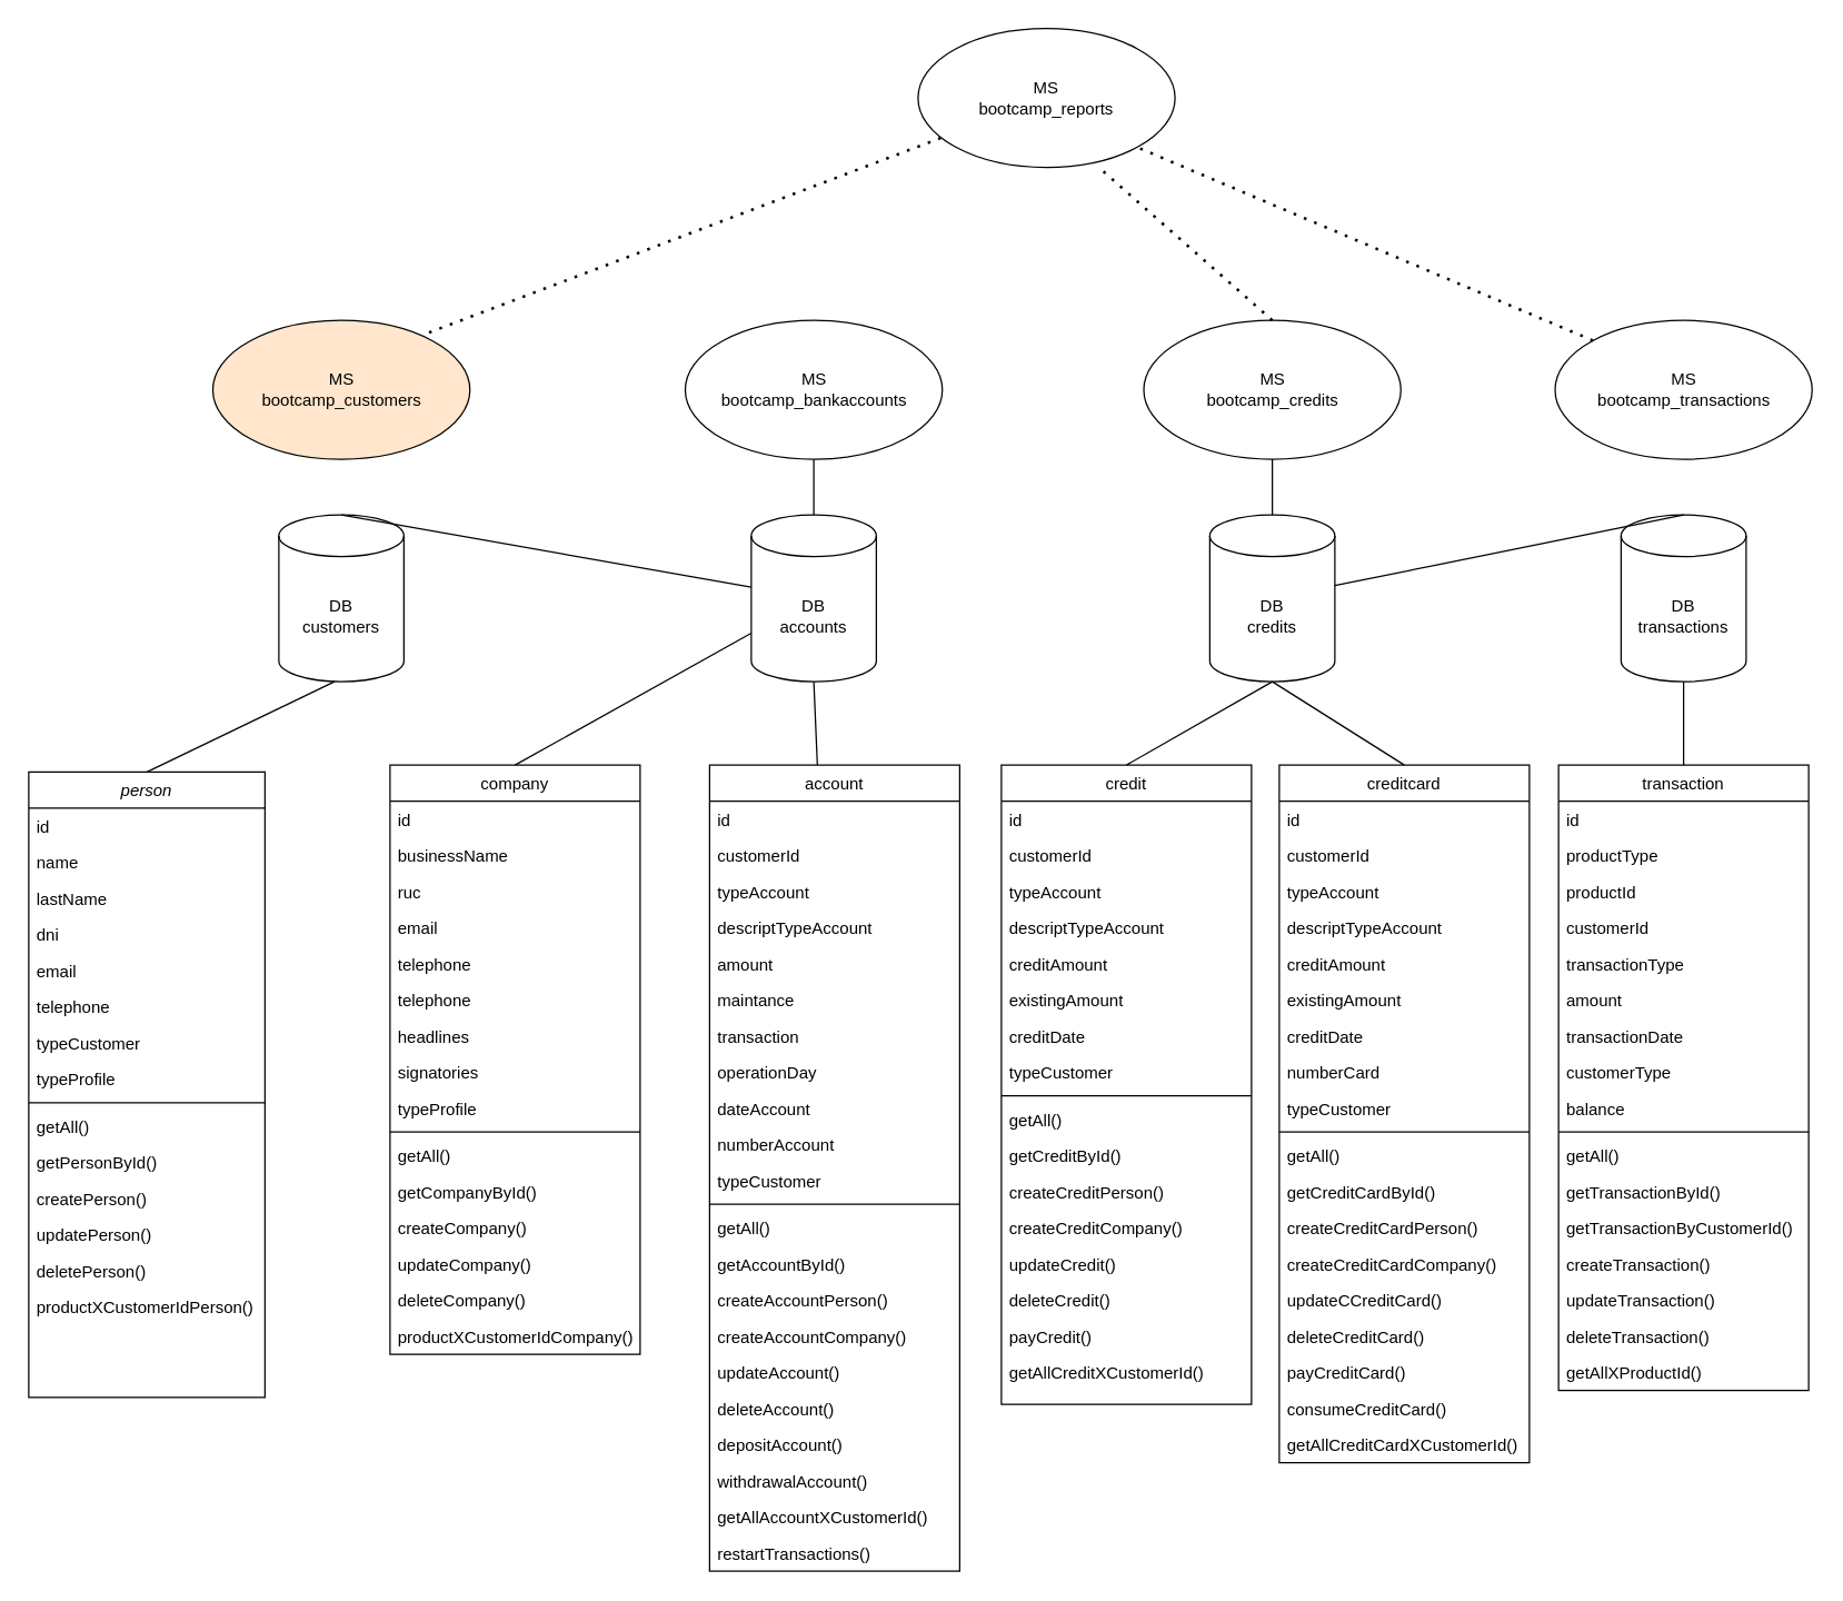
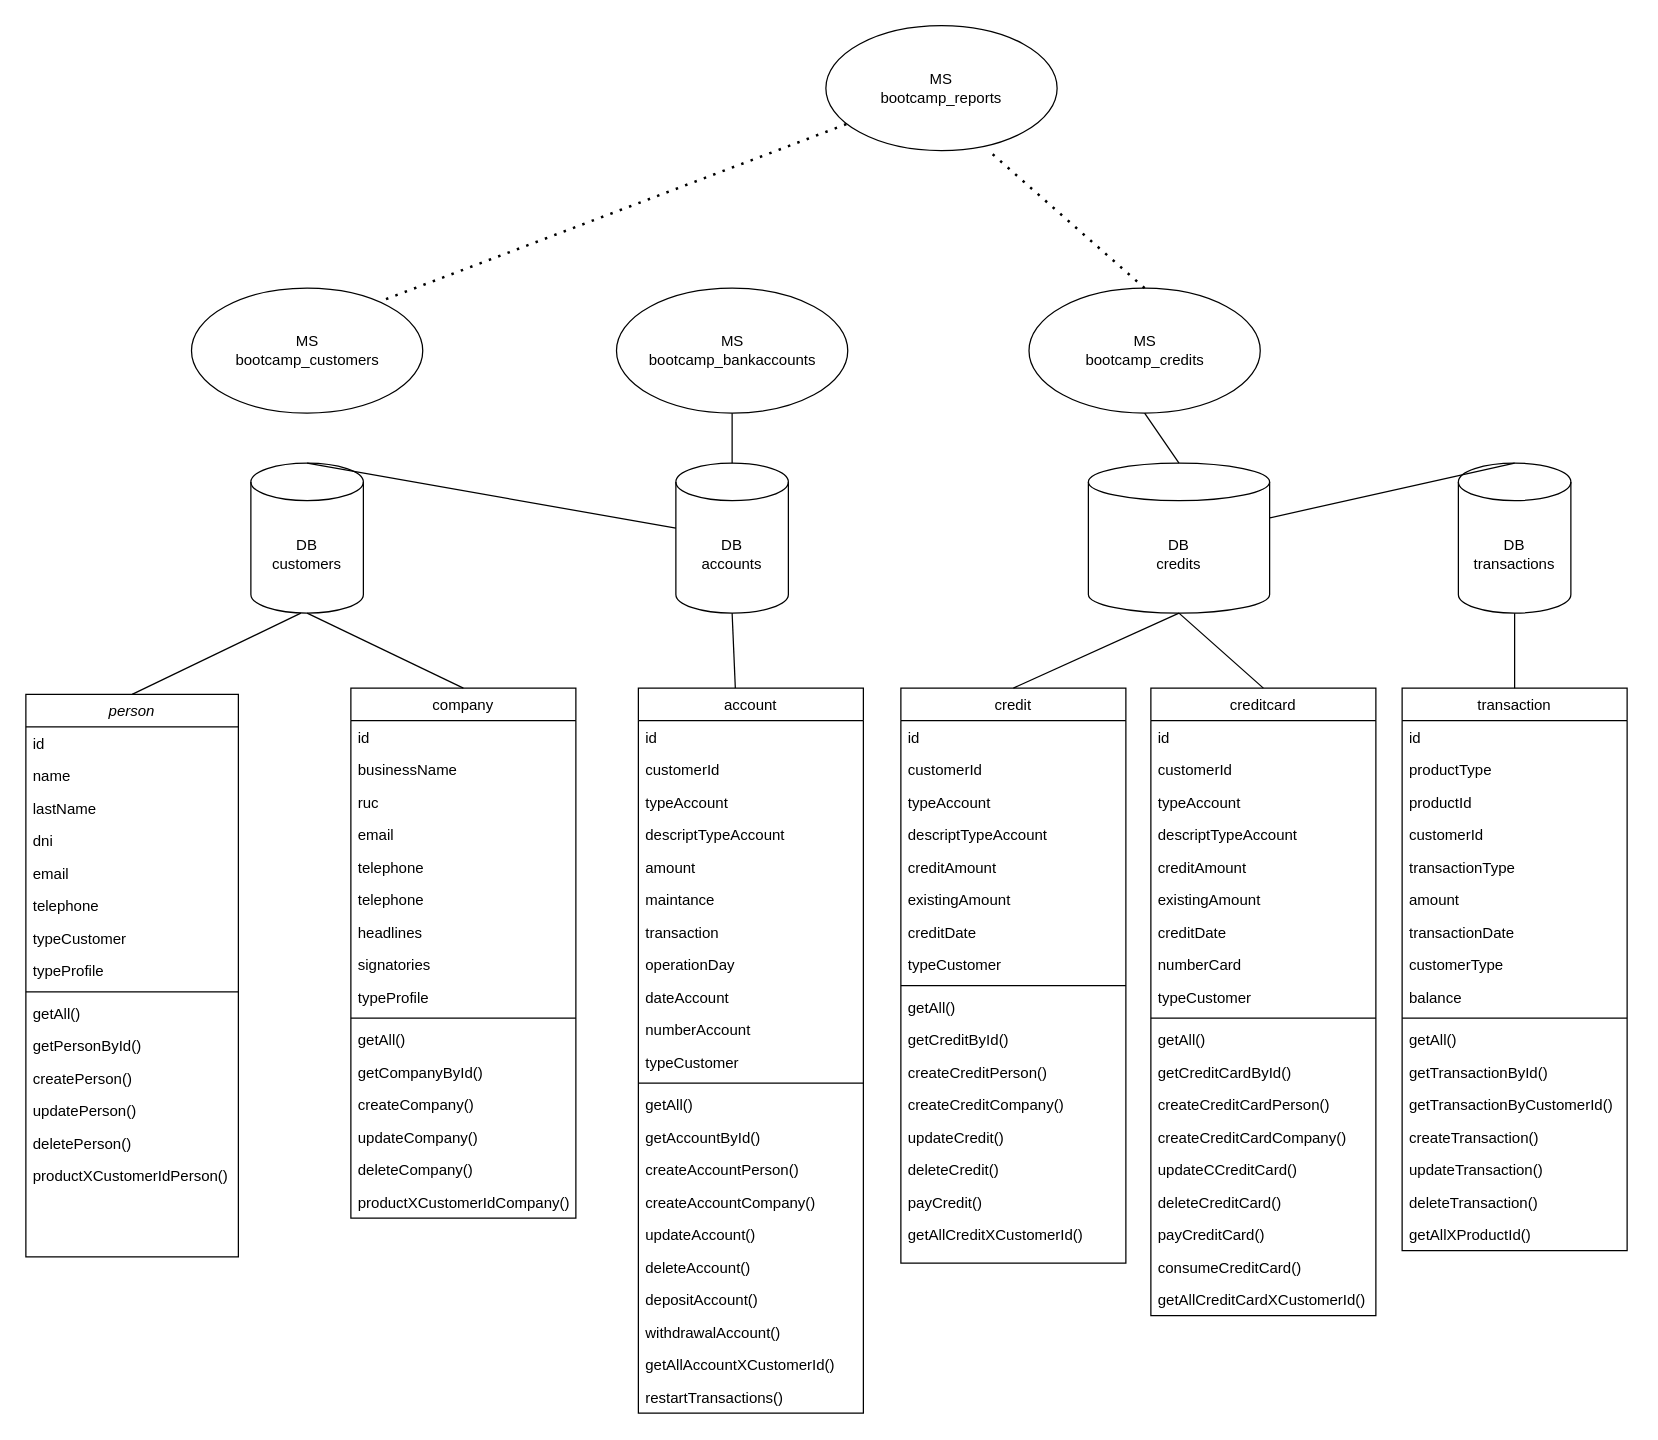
- <mxCell id="134" value="" style="endArrow=none;dashed=1;html=1;dashPattern=1 3;strokeWidth=2;rounded=0;entryX=1;entryY=1;entryDx=0;entryDy=0;exitX=0;exitY=0;exitDx=0;exitDy=0;" edge="1" parent="1" source="127" target="132"><mxGeometry width="50" height="50" relative="1" as="geometry"><mxPoint x="610" y="170" as="sourcePoint" /><mxPoint x="660" y="120" as="targetPoint" /></mxGeometry></mxCell>
- <mxCell id="124" value="MS&lt;br&gt;bootcamp_customers" style="ellipse;whiteSpace=wrap;html=1;fillColor=#ffe6cc;" parent="1" vertex="1"><mxGeometry x="152.5" y="230" width="185" height="100" as="geometry" /></mxCell>
+ <mxCell id="124" value="MS&lt;br&gt;bootcamp_customers" style="ellipse;whiteSpace=wrap;html=1;" parent="1" vertex="1"><mxGeometry x="152.5" y="230" width="185" height="100" as="geometry" /></mxCell>
- <mxCell id="127" value="MS&lt;br&gt;bootcamp_transactions" style="ellipse;whiteSpace=wrap;html=1;" parent="1" vertex="1"><mxGeometry x="1118.5" y="230" width="185" height="100" as="geometry" /></mxCell>
- <mxCell id="116" value="DB&lt;br&gt;credits" style="shape=cylinder3;whiteSpace=wrap;html=1;boundedLbl=1;backgroundOutline=1;size=15;" parent="1" vertex="1"><mxGeometry x="870" y="370" width="90" height="120" as="geometry" /></mxCell>
+ <mxCell id="116" value="DB&lt;br&gt;credits" style="shape=cylinder3;whiteSpace=wrap;html=1;boundedLbl=1;backgroundOutline=1;size=15;" parent="1" vertex="1"><mxGeometry x="870" y="370" width="145" height="120" as="geometry" /></mxCell>
- <mxCell id="119" value="" style="endArrow=none;html=1;rounded=0;exitX=0.5;exitY=0;exitDx=0;exitDy=0;" parent="1" source="18" target="115" edge="1"><mxGeometry width="50" height="50" relative="1" as="geometry"><mxPoint x="360" y="540" as="sourcePoint" /><mxPoint x="410" y="490" as="targetPoint" /></mxGeometry></mxCell>
+ <mxCell id="119" value="" style="endArrow=none;html=1;rounded=0;entryX=0.5;entryY=1;entryDx=0;entryDy=0;entryPerimeter=0;exitX=0.5;exitY=0;exitDx=0;exitDy=0;" parent="1" source="18" target="114" edge="1"><mxGeometry width="50" height="50" relative="1" as="geometry"><mxPoint x="360" y="540" as="sourcePoint" /><mxPoint x="410" y="490" as="targetPoint" /></mxGeometry></mxCell>
